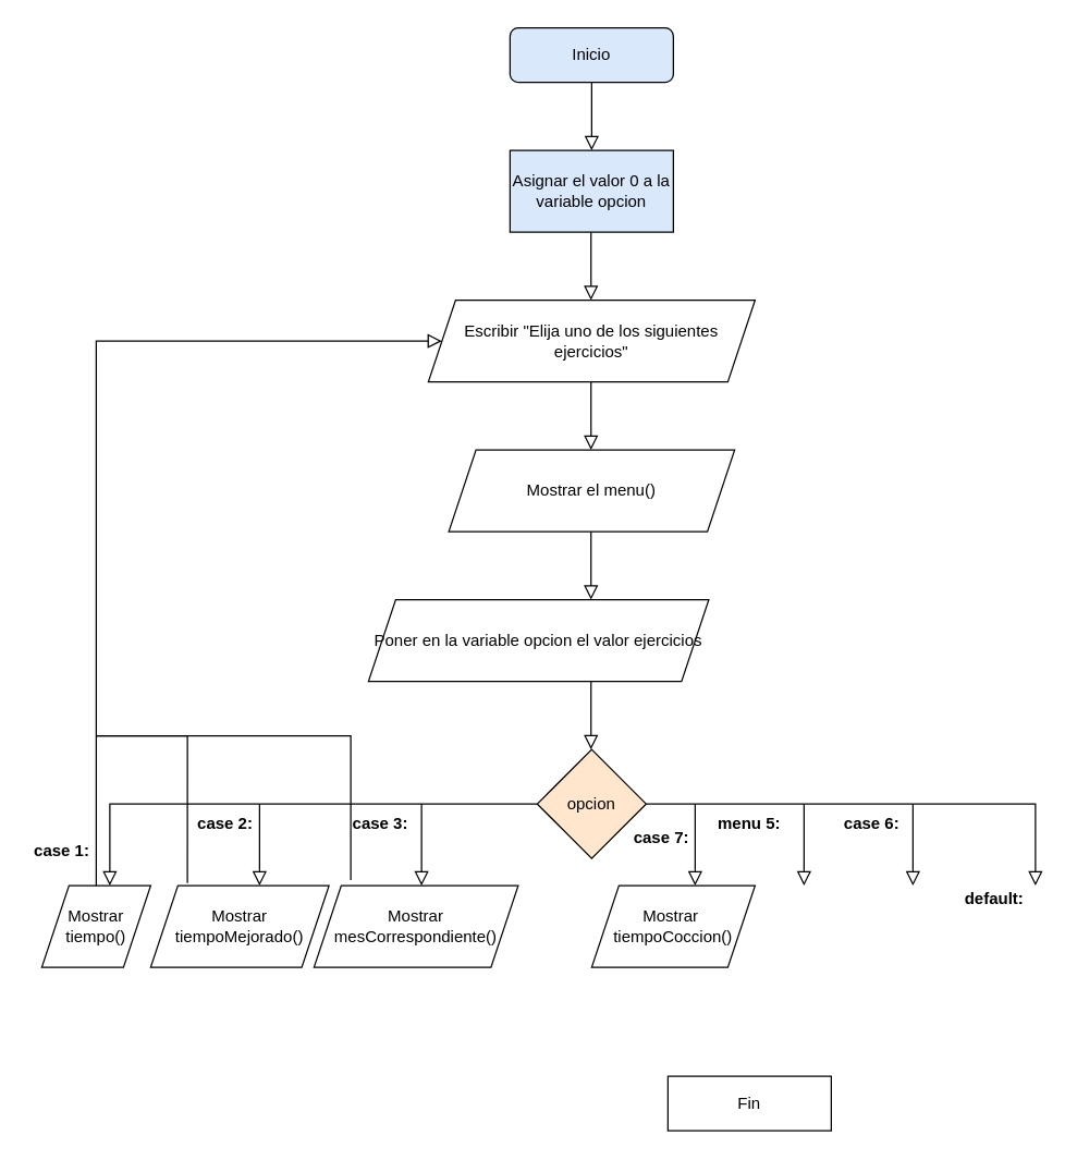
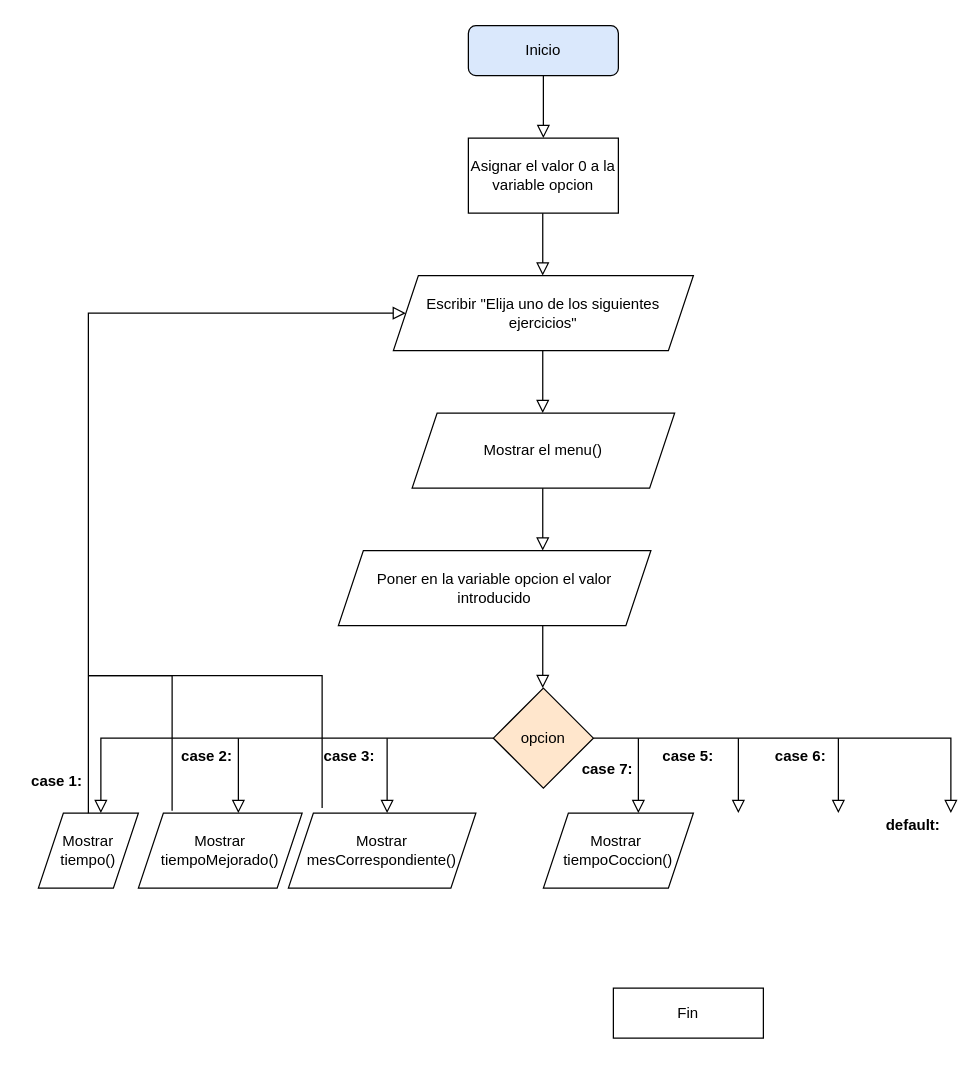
- <mxCell id="5" value="Asignar el valor 0 a la variable opcion" style="rounded=0;whiteSpace=wrap;html=1;fillColor=#dae8fc;" vertex="1" parent="1"><mxGeometry x="374" y="110" width="120" height="60" as="geometry" /></mxCell>
+ <mxCell id="5" value="Asignar el valor 0 a la variable opcion" style="rounded=0;whiteSpace=wrap;html=1;" vertex="1" parent="1"><mxGeometry x="374" y="110" width="120" height="60" as="geometry" /></mxCell>
- <mxCell id="11" value="Poner en la variable opcion el valor ejercicios" style="shape=parallelogram;perimeter=parallelogramPerimeter;whiteSpace=wrap;html=1;fixedSize=1;" vertex="1" parent="1"><mxGeometry x="270" y="440" width="250" height="60" as="geometry" /></mxCell>
+ <mxCell id="11" value="Poner en la variable opcion el valor introducido" style="shape=parallelogram;perimeter=parallelogramPerimeter;whiteSpace=wrap;html=1;fixedSize=1;" vertex="1" parent="1"><mxGeometry x="270" y="440" width="250" height="60" as="geometry" /></mxCell>
- <mxCell id="25" value="&lt;b&gt;menu 5:&lt;/b&gt;" style="text;html=1;strokeColor=none;fillColor=none;align=center;verticalAlign=middle;whiteSpace=wrap;rounded=0;" vertex="1" parent="1"><mxGeometry x="520" y="590" width="60" height="30" as="geometry" /></mxCell>
+ <mxCell id="25" value="&lt;b&gt;case 5:&lt;/b&gt;" style="text;html=1;strokeColor=none;fillColor=none;align=center;verticalAlign=middle;whiteSpace=wrap;rounded=0;" vertex="1" parent="1"><mxGeometry x="520" y="590" width="60" height="30" as="geometry" /></mxCell>
